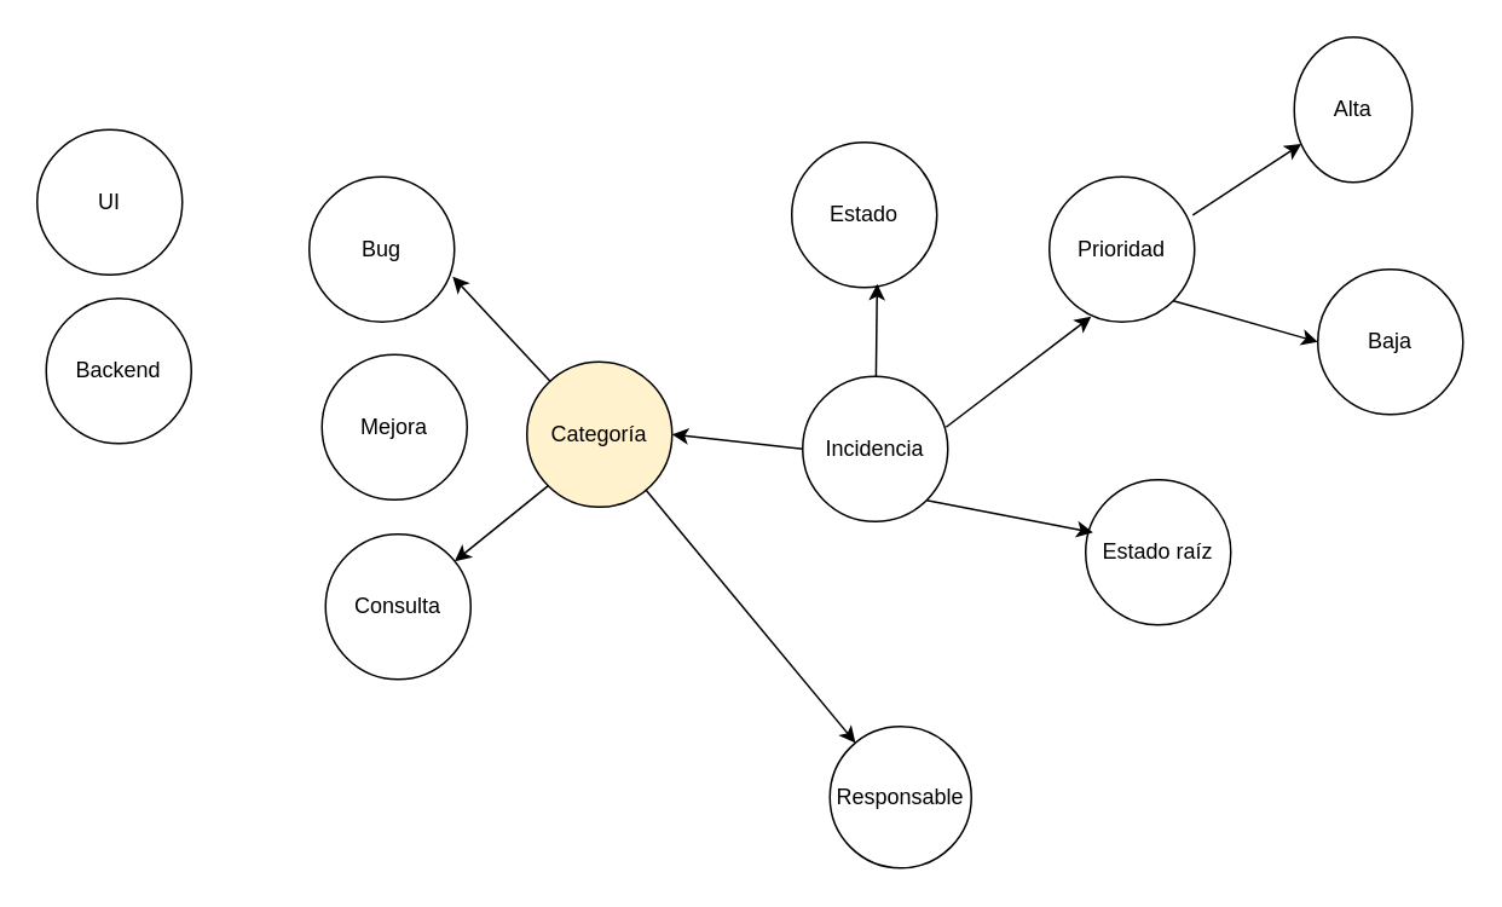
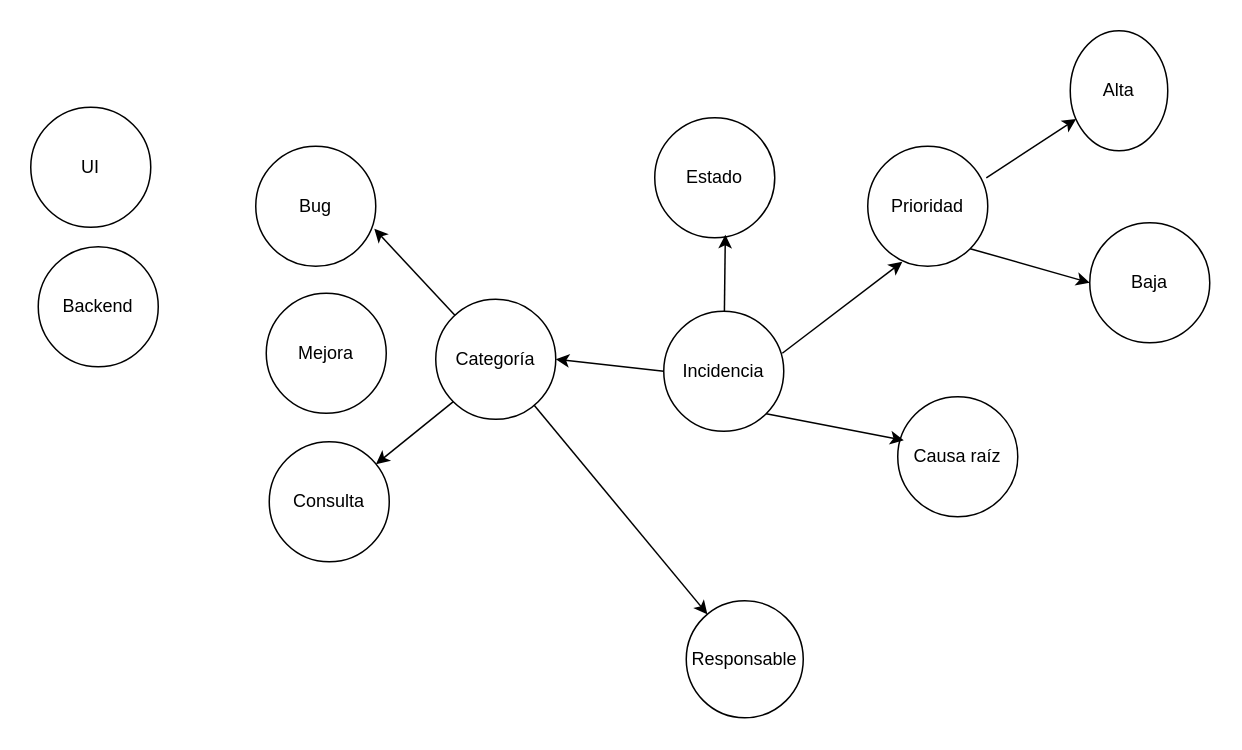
- <mxCell id="7" value="Categoría" style="ellipse;whiteSpace=wrap;html=1;aspect=fixed;fillColor=#fff2cc;" vertex="1" parent="1"><mxGeometry x="290" y="199" width="80" height="80" as="geometry" /></mxCell>
+ <mxCell id="7" value="Categoría" style="ellipse;whiteSpace=wrap;html=1;aspect=fixed;" vertex="1" parent="1"><mxGeometry x="290" y="199" width="80" height="80" as="geometry" /></mxCell>
- <mxCell id="6" value="Estado raíz" style="ellipse;whiteSpace=wrap;html=1;aspect=fixed;" vertex="1" parent="1"><mxGeometry x="598" y="264" width="80" height="80" as="geometry" /></mxCell>
+ <mxCell id="6" value="Causa raíz" style="ellipse;whiteSpace=wrap;html=1;aspect=fixed;" vertex="1" parent="1"><mxGeometry x="598" y="264" width="80" height="80" as="geometry" /></mxCell>
